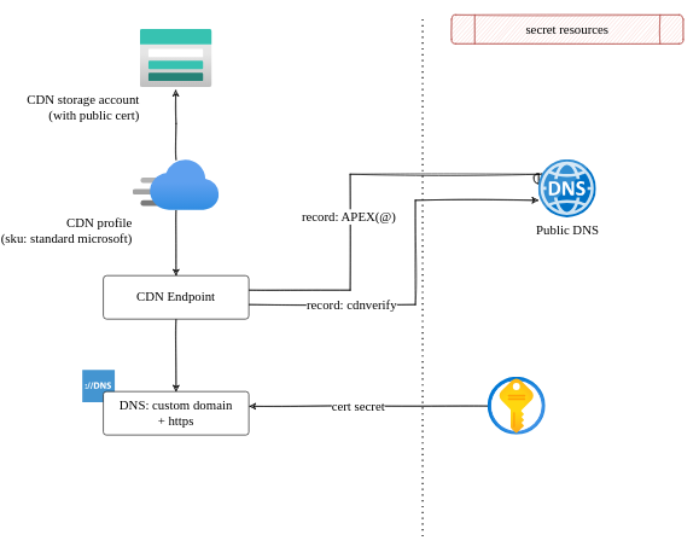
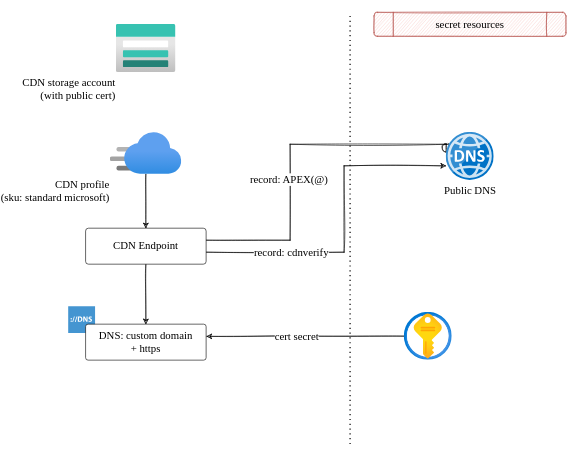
- <mxCell id="5" style="edgeStyle=orthogonalEdgeStyle;rounded=0;sketch=1;orthogonalLoop=1;jettySize=auto;html=1;entryX=0.495;entryY=1.045;entryDx=0;entryDy=0;entryPerimeter=0;fontFamily=Architects Daughter;fontSource=https%3A%2F%2Ffonts.googleapis.com%2Fcss%3Ffamily%3DArchitects%2BDaughter;fontSize=18;elbow=vertical;" edge="1" parent="1" source="6" target="7"><mxGeometry relative="1" as="geometry" /></mxCell>
